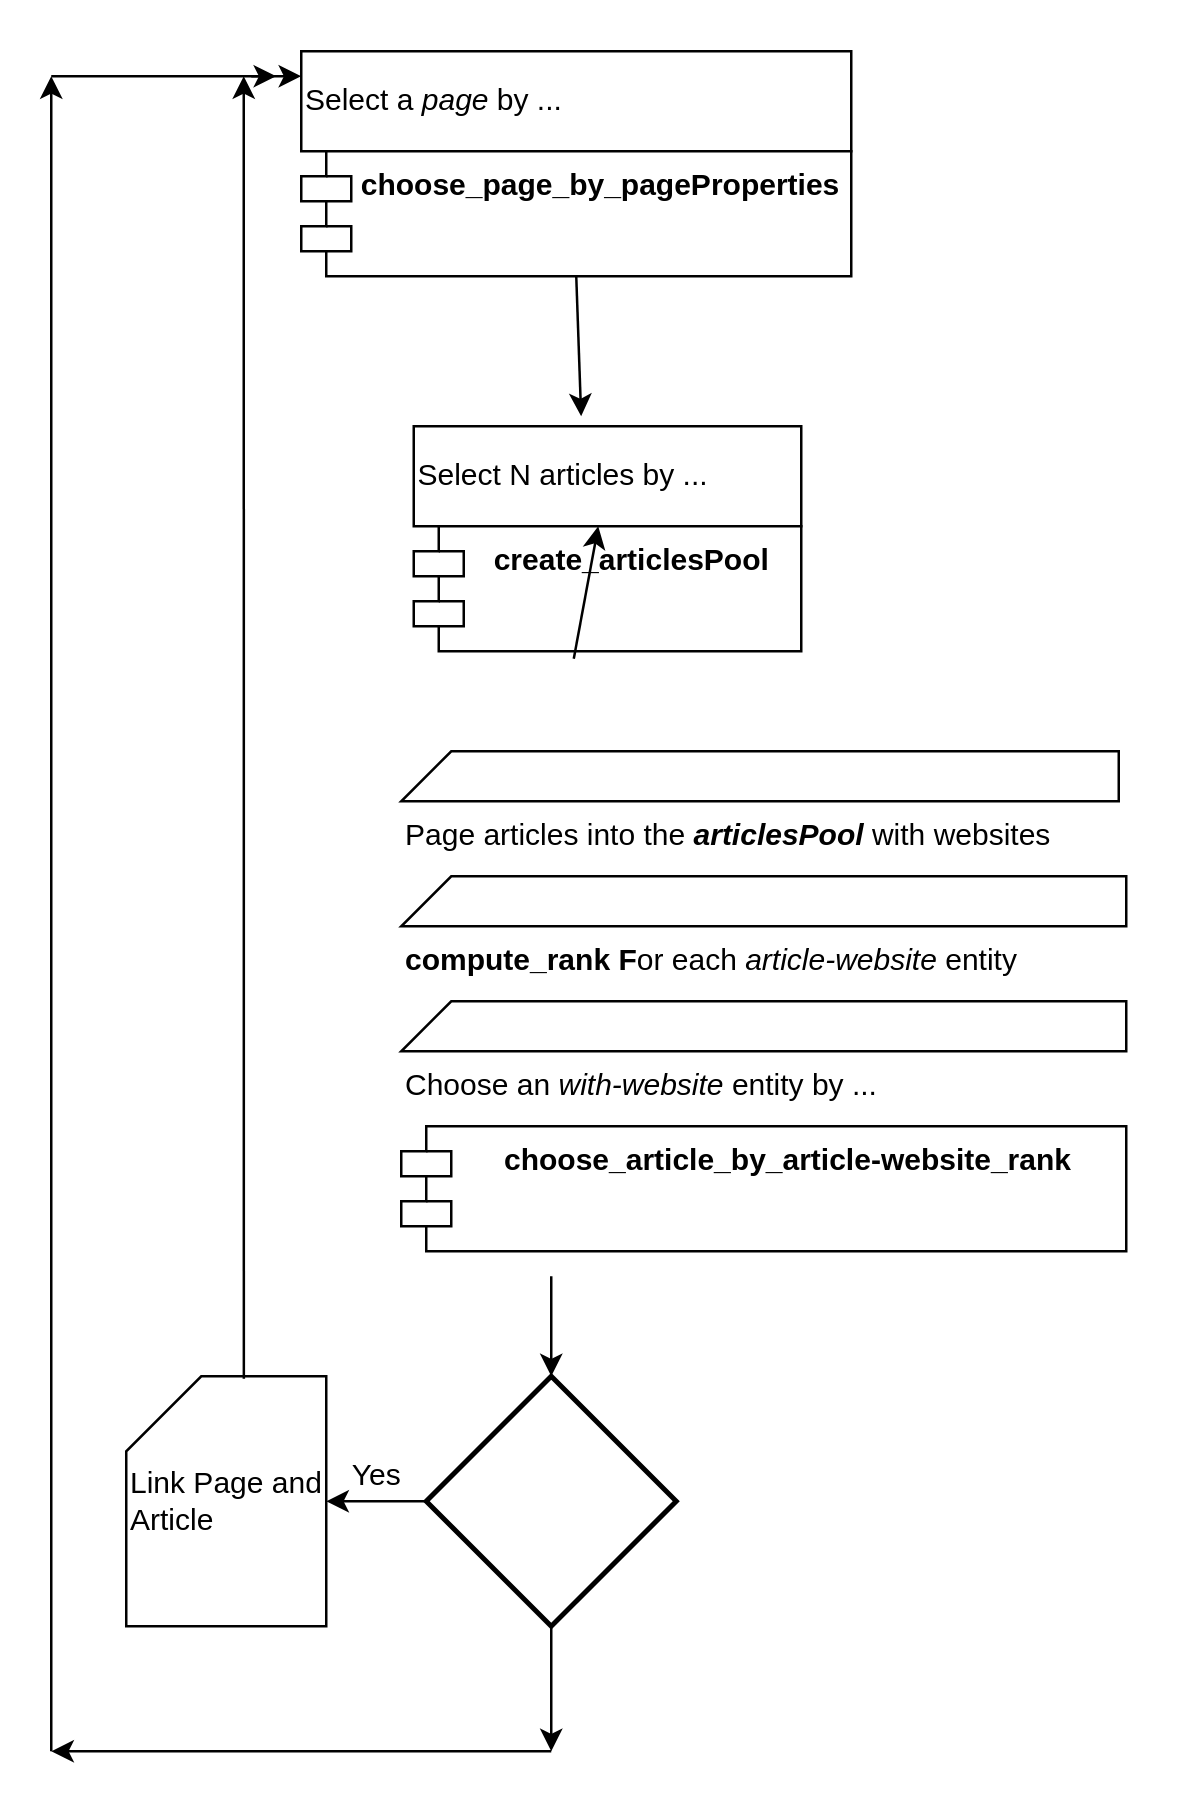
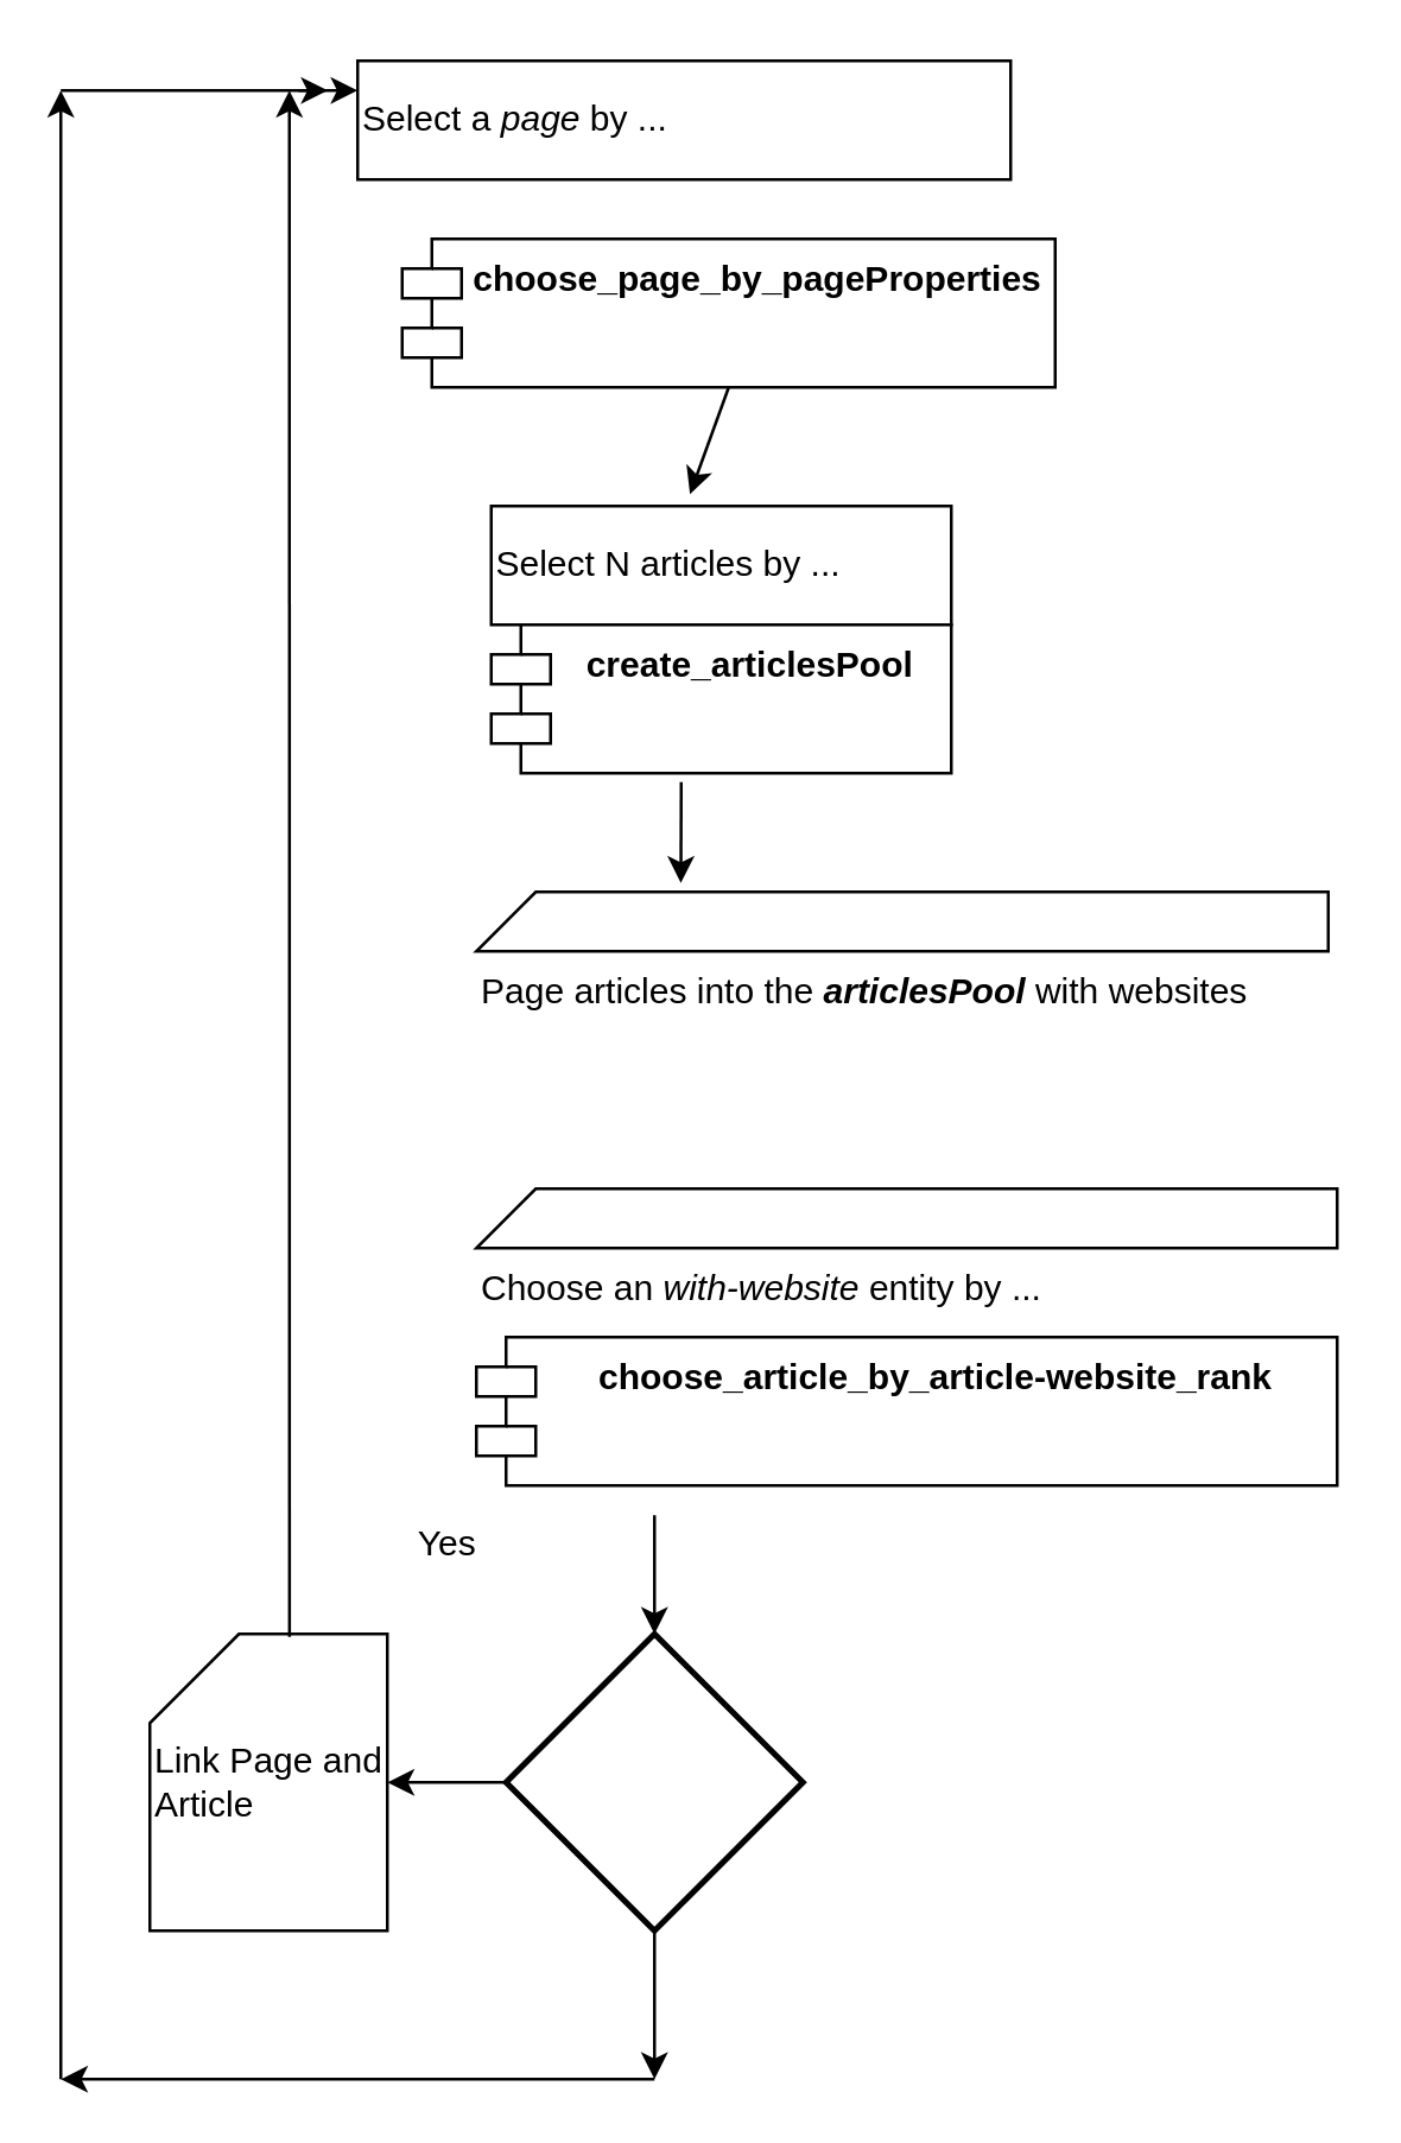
- <mxCell id="3" value="choose_page_by_pageProperties" style="shape=module;align=left;spacingLeft=20;align=center;verticalAlign=top;fontStyle=1" vertex="1" parent="1"><mxGeometry x="120" y="60" width="220" height="50" as="geometry" /></mxCell>
+ <mxCell id="3" value="choose_page_by_pageProperties" style="shape=module;align=left;spacingLeft=20;align=center;verticalAlign=top;fontStyle=1" vertex="1" parent="1"><mxGeometry x="135" y="80" width="220" height="50" as="geometry" /></mxCell>
- <mxCell id="12" value="" style="endArrow=classic;html=1;exitX=0.413;exitY=1.06;exitDx=0;exitDy=0;exitPerimeter=0;" edge="1" parent="1" source="5" target="4"><mxGeometry width="50" height="50" relative="1" as="geometry"><mxPoint x="400" y="230" as="sourcePoint" /><mxPoint x="229" y="290" as="targetPoint" /></mxGeometry></mxCell>
+ <mxCell id="12" value="" style="endArrow=classic;html=1;exitX=0.413;exitY=1.06;exitDx=0;exitDy=0;exitPerimeter=0;entryX=0.24;entryY=-0.15;entryDx=0;entryDy=0;entryPerimeter=0;" edge="1" parent="1" source="5" target="7"><mxGeometry width="50" height="50" relative="1" as="geometry"><mxPoint x="400" y="230" as="sourcePoint" /><mxPoint x="229" y="290" as="targetPoint" /></mxGeometry></mxCell>
- <mxCell id="8" value="&lt;b&gt;compute_rank F&lt;/b&gt;or each &lt;i&gt;article-website&lt;/i&gt; entity" style="verticalLabelPosition=bottom;verticalAlign=top;html=1;shape=card;whiteSpace=wrap;size=20;arcSize=12;align=left;" vertex="1" parent="6"><mxGeometry y="50" width="290" height="20" as="geometry" /></mxCell>
- <mxCell id="23" value="Yes" style="text;html=1;align=center;verticalAlign=middle;resizable=0;points=[];autosize=1;strokeColor=none;" vertex="1" parent="1"><mxGeometry x="130" y="580" width="40" height="20" as="geometry" /></mxCell>
+ <mxCell id="23" value="Yes" style="text;html=1;align=center;verticalAlign=middle;resizable=0;points=[];autosize=1;strokeColor=none;" vertex="1" parent="1"><mxGeometry x="130" y="510" width="40" height="20" as="geometry" /></mxCell>
